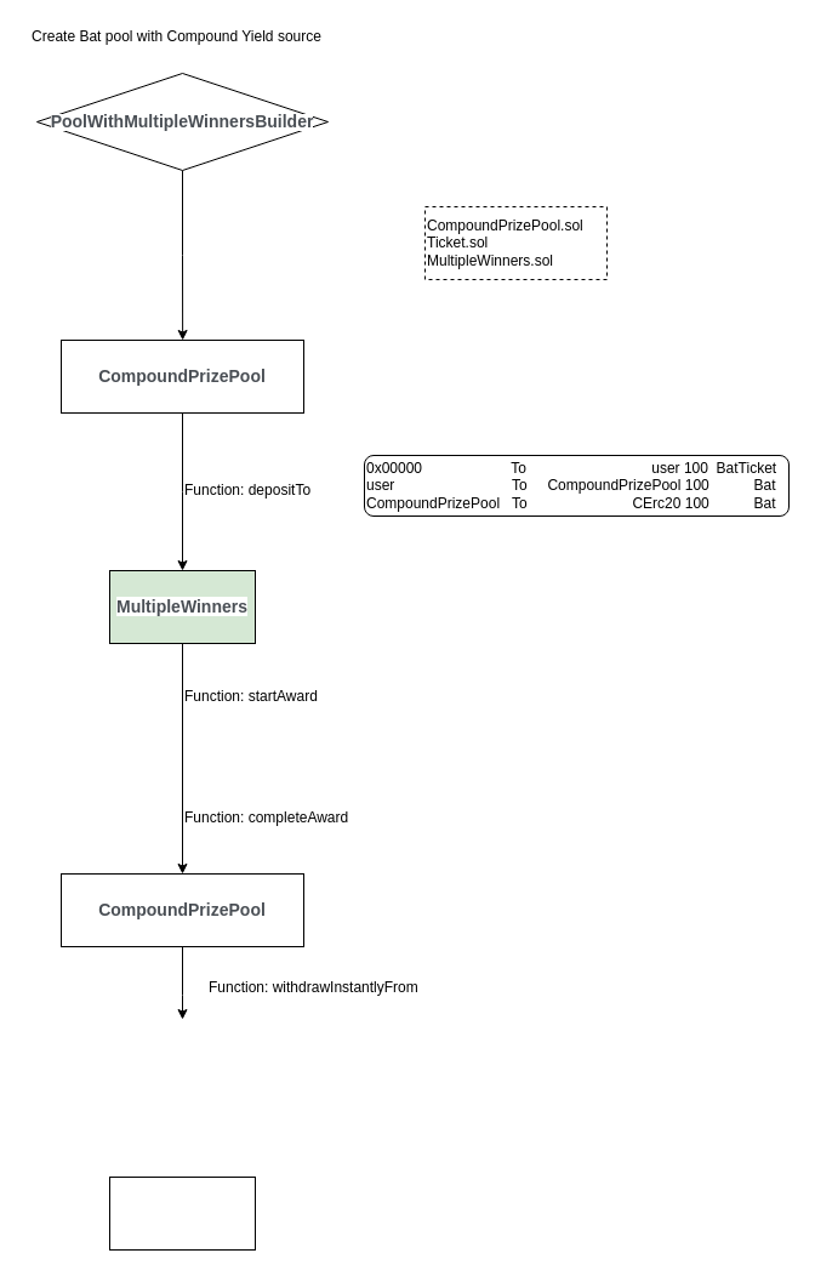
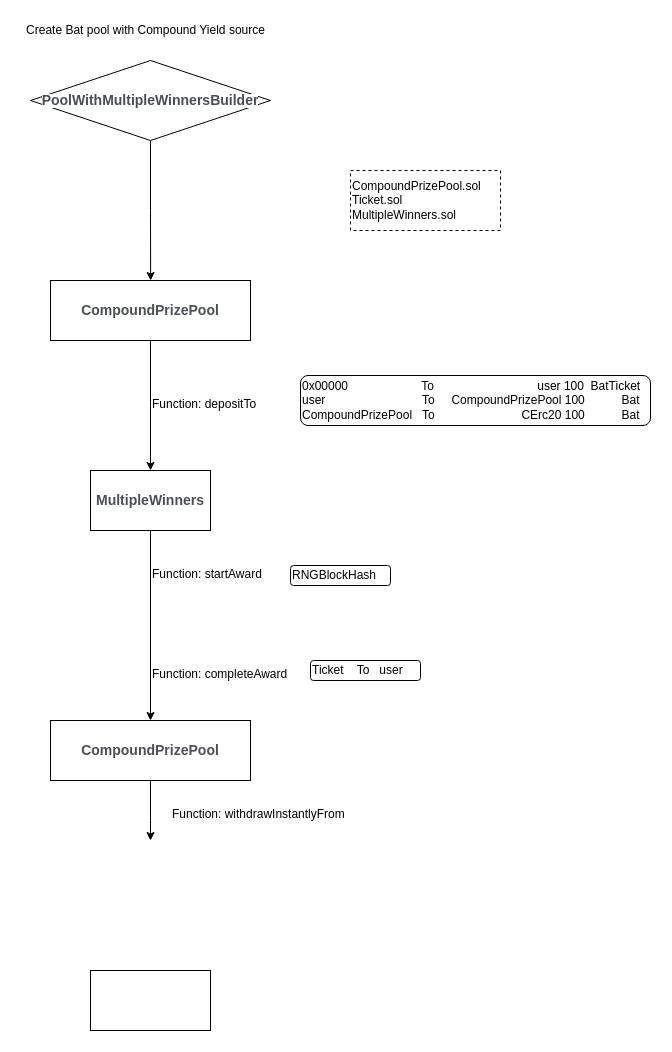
- <mxCell id="9" value="&lt;span style=&quot;color: rgb(74 , 79 , 85) ; font-family: &amp;#34;helvetica&amp;#34; , &amp;#34;arial&amp;#34; , sans-serif ; font-size: 14px ; font-weight: 700 ; text-align: left ; background-color: rgb(255 , 255 , 255)&quot;&gt;MultipleWinners&lt;/span&gt;" style="rounded=0;whiteSpace=wrap;html=1;fillColor=#d5e8d4;" parent="1" vertex="1"><mxGeometry x="90" y="470" width="120" height="60" as="geometry" /></mxCell>
+ <mxCell id="9" value="&lt;span style=&quot;color: rgb(74 , 79 , 85) ; font-family: &amp;#34;helvetica&amp;#34; , &amp;#34;arial&amp;#34; , sans-serif ; font-size: 14px ; font-weight: 700 ; text-align: left ; background-color: rgb(255 , 255 , 255)&quot;&gt;MultipleWinners&lt;/span&gt;" style="rounded=0;whiteSpace=wrap;html=1;" parent="1" vertex="1"><mxGeometry x="90" y="470" width="120" height="60" as="geometry" /></mxCell>
+ <mxCell id="18" value="RNGBlockHash" style="text;html=1;align=left;verticalAlign=middle;resizable=0;points=[];autosize=1;strokeColor=#000000;rounded=1;" parent="1" vertex="1"><mxGeometry x="290" y="565" width="100" height="20" as="geometry" /></mxCell>
+ <mxCell id="19" value="Ticket&amp;nbsp; &amp;nbsp; To&amp;nbsp; &amp;nbsp;user" style="text;html=1;align=left;verticalAlign=middle;resizable=0;points=[];autosize=1;strokeColor=#000000;rounded=1;" parent="1" vertex="1"><mxGeometry x="310" y="660" width="110" height="20" as="geometry" /></mxCell>
